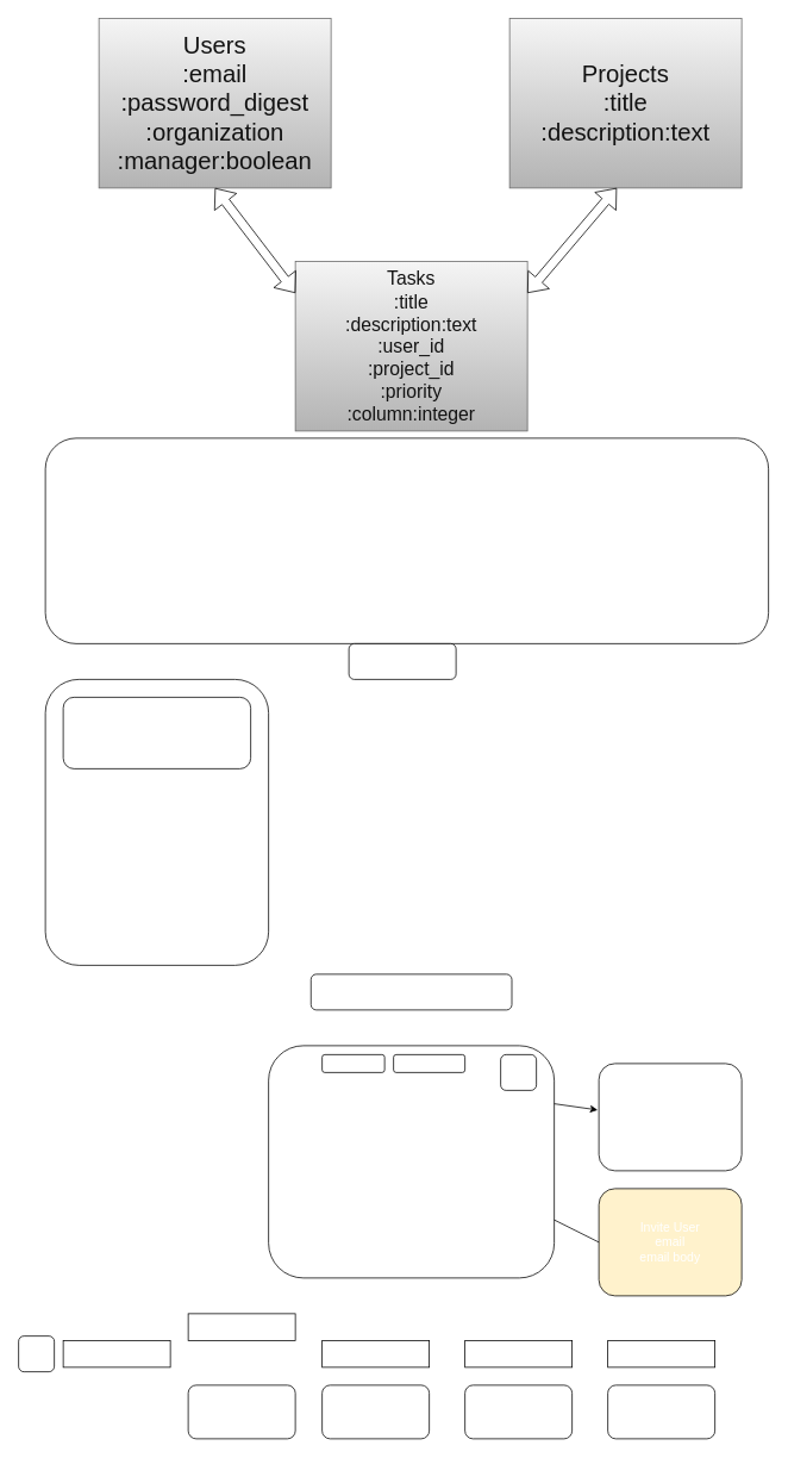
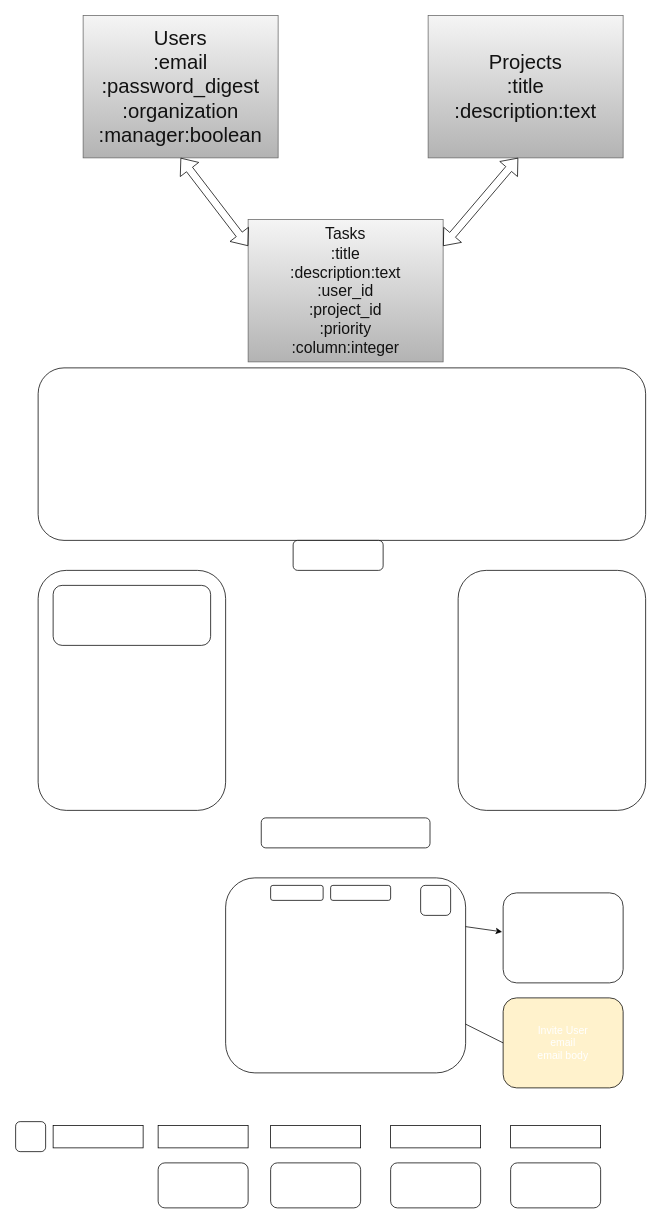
+ <mxCell id="9" value="Completed" style="rounded=1;whiteSpace=wrap;html=1;fontSize=21;fontColor=#FFFFFF;" vertex="1" parent="1"><mxGeometry x="610" y="760" width="250" height="320" as="geometry" /></mxCell>
- <mxCell id="16" value="User 2" style="rounded=1;whiteSpace=wrap;html=1;fontSize=14;fontColor=#FFFFFF;arcSize=0;" vertex="1" parent="1"><mxGeometry x="210" y="1470" width="120" height="30" as="geometry" /></mxCell>
+ <mxCell id="16" value="User 2" style="rounded=1;whiteSpace=wrap;html=1;fontSize=14;fontColor=#FFFFFF;arcSize=0;" vertex="1" parent="1"><mxGeometry x="210" y="1500" width="120" height="30" as="geometry" /></mxCell>
